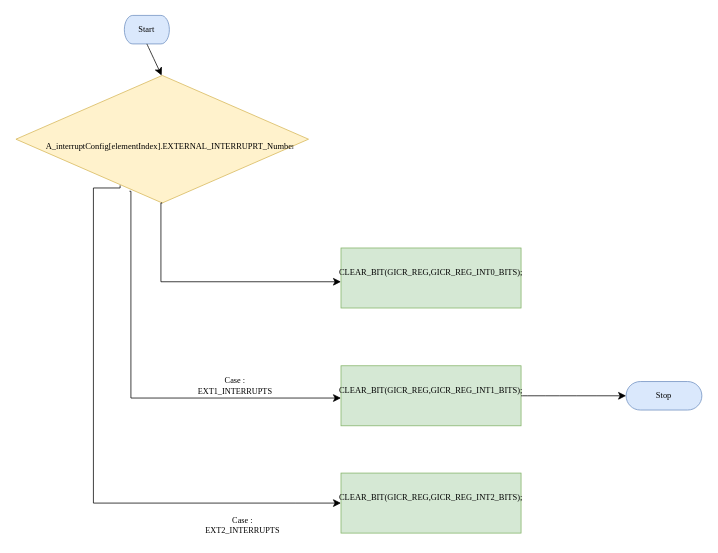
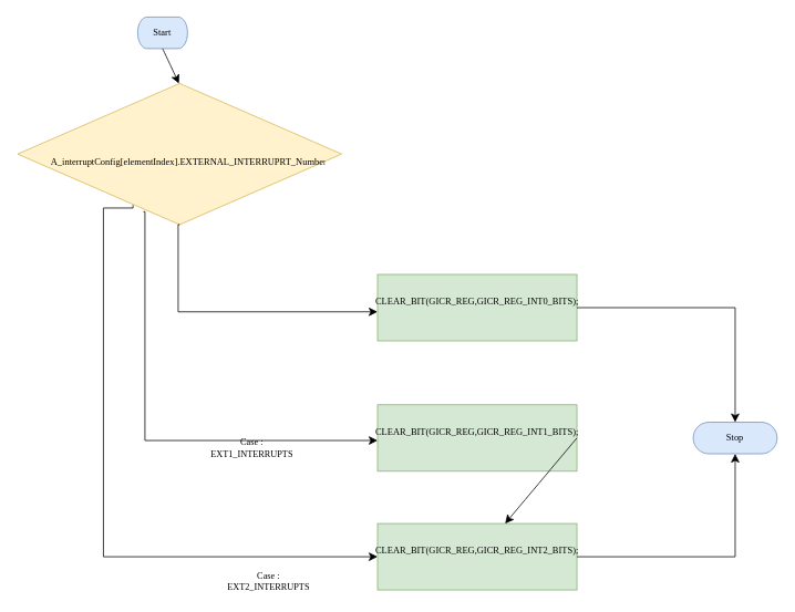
+ <mxCell id="15" value="" style="endArrow=classic;html=1;rounded=0;fontSize=12;startSize=8;endSize=8;exitX=1;exitY=0.5;exitDx=0;exitDy=0;entryX=0.5;entryY=0;entryDx=0;entryDy=0;entryPerimeter=0;edgeStyle=orthogonalEdgeStyle;" edge="1" parent="1" source="7" target="14"><mxGeometry width="50" height="50" relative="1" as="geometry"><mxPoint x="704" y="370" as="sourcePoint" /><mxPoint x="694" y="300" as="targetPoint" /></mxGeometry></mxCell>
- <mxCell id="9" value="Case : EXT1_INTERRUPTS" style="text;html=1;strokeColor=none;fillColor=none;align=center;verticalAlign=middle;whiteSpace=wrap;rounded=0;fontSize=11;fontFamily=Calibri;" vertex="1" parent="1"><mxGeometry x="247.5" y="499" width="130" height="30" as="geometry" /></mxCell>
+ <mxCell id="9" value="Case : EXT1_INTERRUPTS" style="text;html=1;strokeColor=none;fillColor=none;align=center;verticalAlign=middle;whiteSpace=wrap;rounded=0;fontSize=11;fontFamily=Calibri;" vertex="1" parent="1"><mxGeometry x="237.5" y="524" width="130" height="30" as="geometry" /></mxCell>
- <mxCell id="16" value="" style="endArrow=classic;html=1;rounded=0;fontSize=12;startSize=8;endSize=8;curved=1;exitX=1;exitY=0.5;exitDx=0;exitDy=0;entryX=0;entryY=0.5;entryDx=0;entryDy=0;entryPerimeter=0;" edge="1" parent="1" source="10" target="14"><mxGeometry width="50" height="50" relative="1" as="geometry"><mxPoint x="644" y="490" as="sourcePoint" /><mxPoint x="694" y="440" as="targetPoint" /></mxGeometry></mxCell>
+ <mxCell id="16" value="" style="endArrow=classic;html=1;rounded=0;fontSize=12;startSize=8;endSize=8;curved=1;exitX=1;exitY=0.5;exitDx=0;exitDy=0;" edge="1" parent="1" source="10" target="13"><mxGeometry width="50" height="50" relative="1" as="geometry"><mxPoint x="644" y="490" as="sourcePoint" /><mxPoint x="694" y="440" as="targetPoint" /></mxGeometry></mxCell>
+ <mxCell id="17" value="" style="endArrow=classic;html=1;rounded=0;fontSize=12;startSize=8;endSize=8;exitX=1;exitY=0.5;exitDx=0;exitDy=0;entryX=0.5;entryY=1;entryDx=0;entryDy=0;entryPerimeter=0;edgeStyle=orthogonalEdgeStyle;" edge="1" parent="1" source="13" target="14"><mxGeometry width="50" height="50" relative="1" as="geometry"><mxPoint x="644" y="490" as="sourcePoint" /><mxPoint x="694" y="440" as="targetPoint" /></mxGeometry></mxCell>
